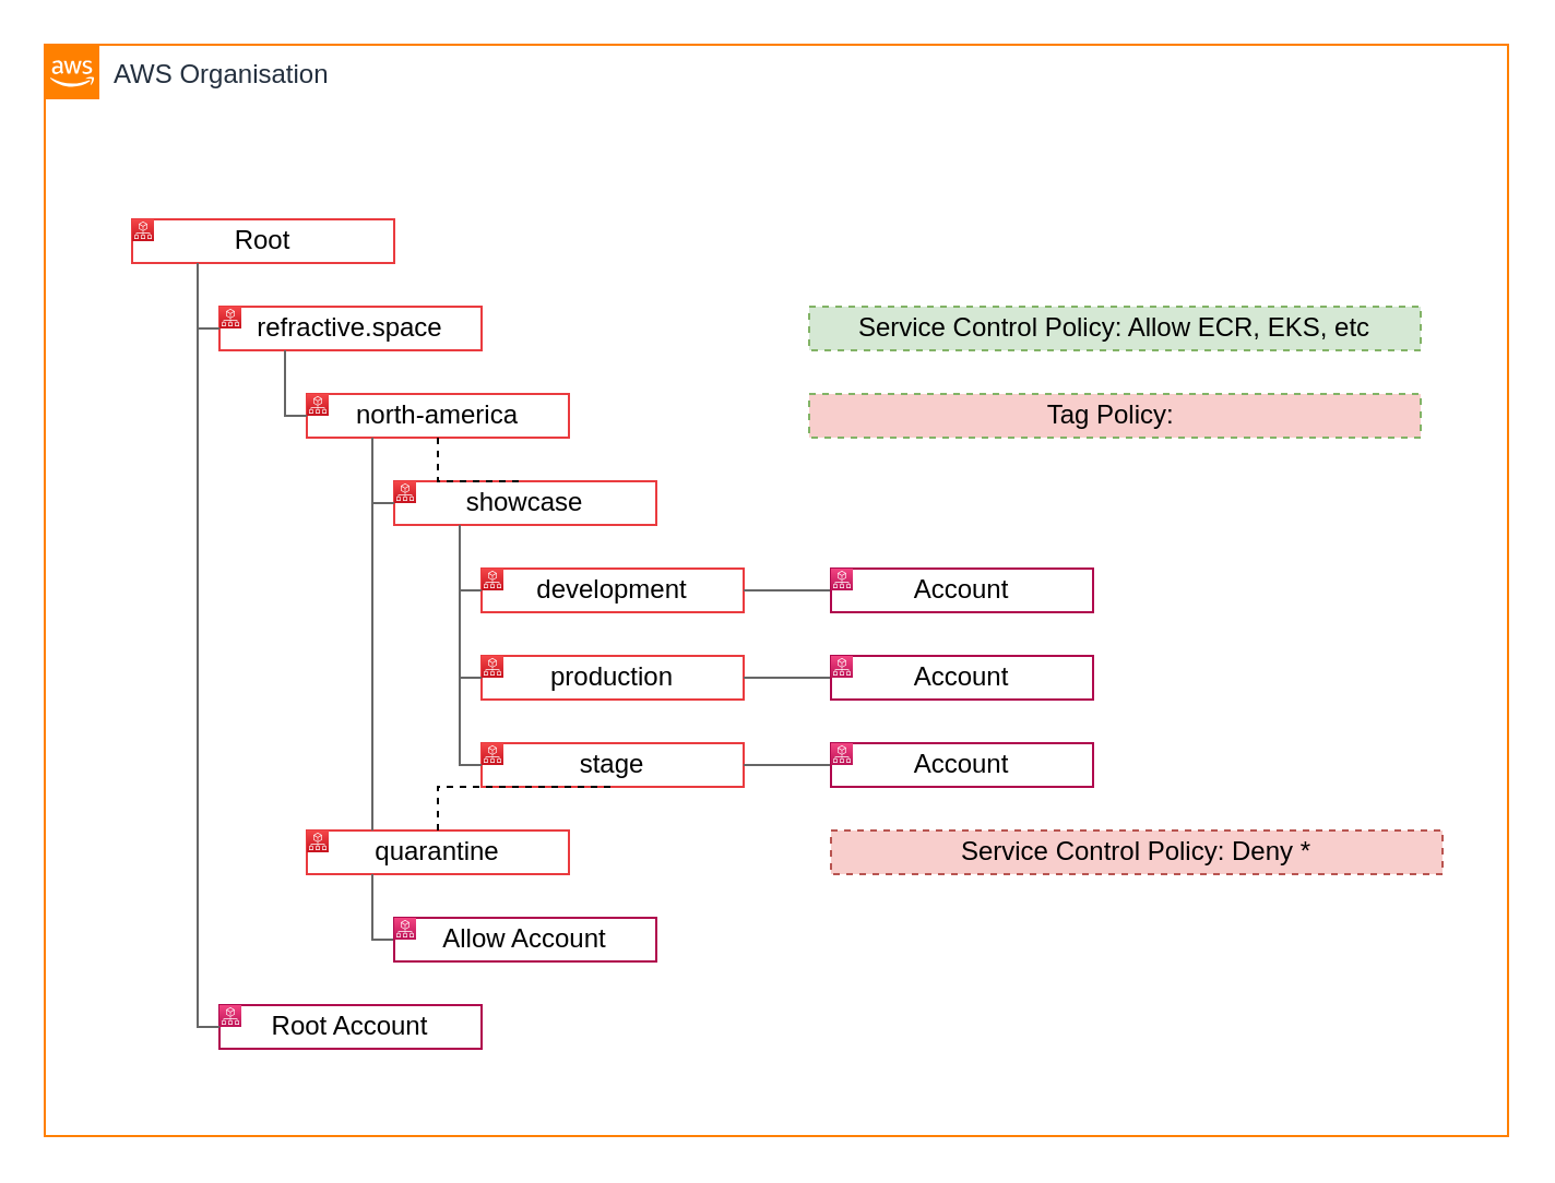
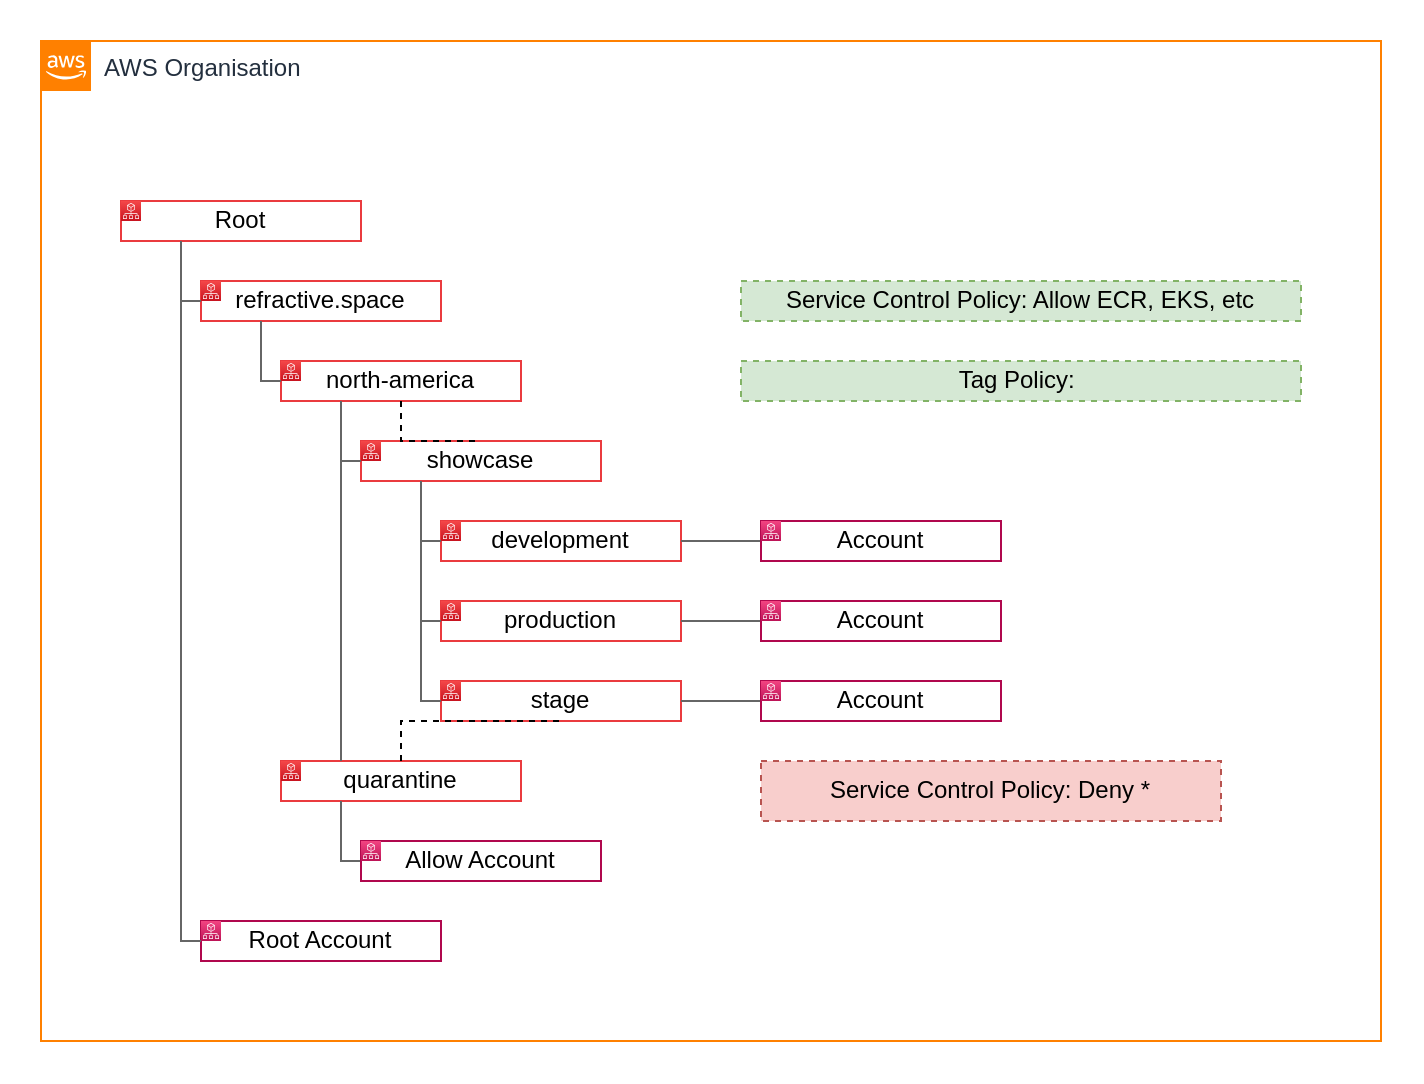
- <mxCell id="55" value="Tag Policy:&amp;nbsp;" style="rounded=0;whiteSpace=wrap;html=1;dashed=1;fillColor=#f8cecc;strokeColor=#82b366;" parent="2" vertex="1"><mxGeometry x="350" y="160" width="280" height="20" as="geometry" /></mxCell>
+ <mxCell id="55" value="Tag Policy:&amp;nbsp;" style="rounded=0;whiteSpace=wrap;html=1;dashed=1;fillColor=#d5e8d4;strokeColor=#82b366;" parent="2" vertex="1"><mxGeometry x="350" y="160" width="280" height="20" as="geometry" /></mxCell>
- <mxCell id="53" value="Service Control Policy: Deny *" style="rounded=0;whiteSpace=wrap;html=1;dashed=1;fillColor=#f8cecc;strokeColor=#b85450;" parent="2" vertex="1"><mxGeometry x="360" y="360" width="280" height="20" as="geometry" /></mxCell>
+ <mxCell id="53" value="Service Control Policy: Deny *" style="rounded=0;whiteSpace=wrap;html=1;dashed=1;fillColor=#f8cecc;strokeColor=#b85450;" parent="2" vertex="1"><mxGeometry x="360" y="360" width="230" height="30" as="geometry" /></mxCell>
